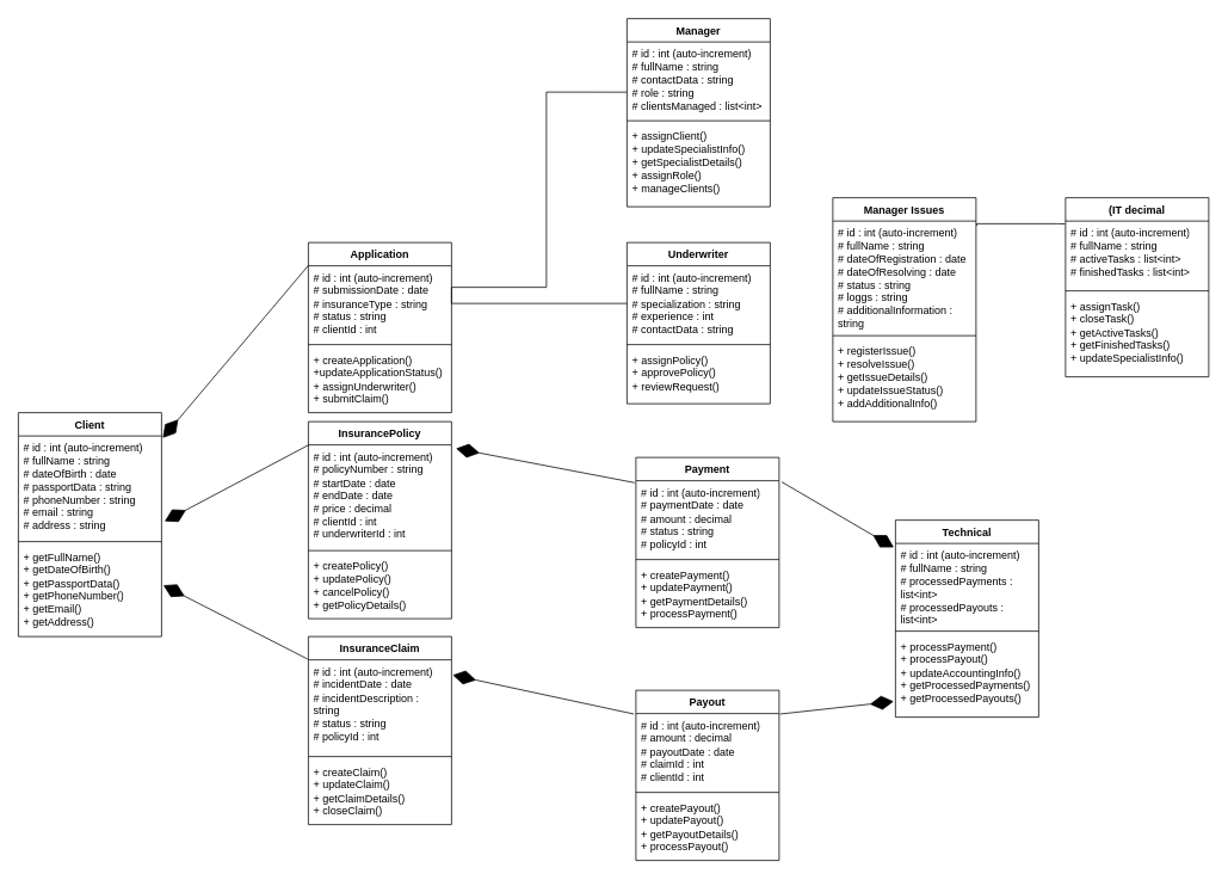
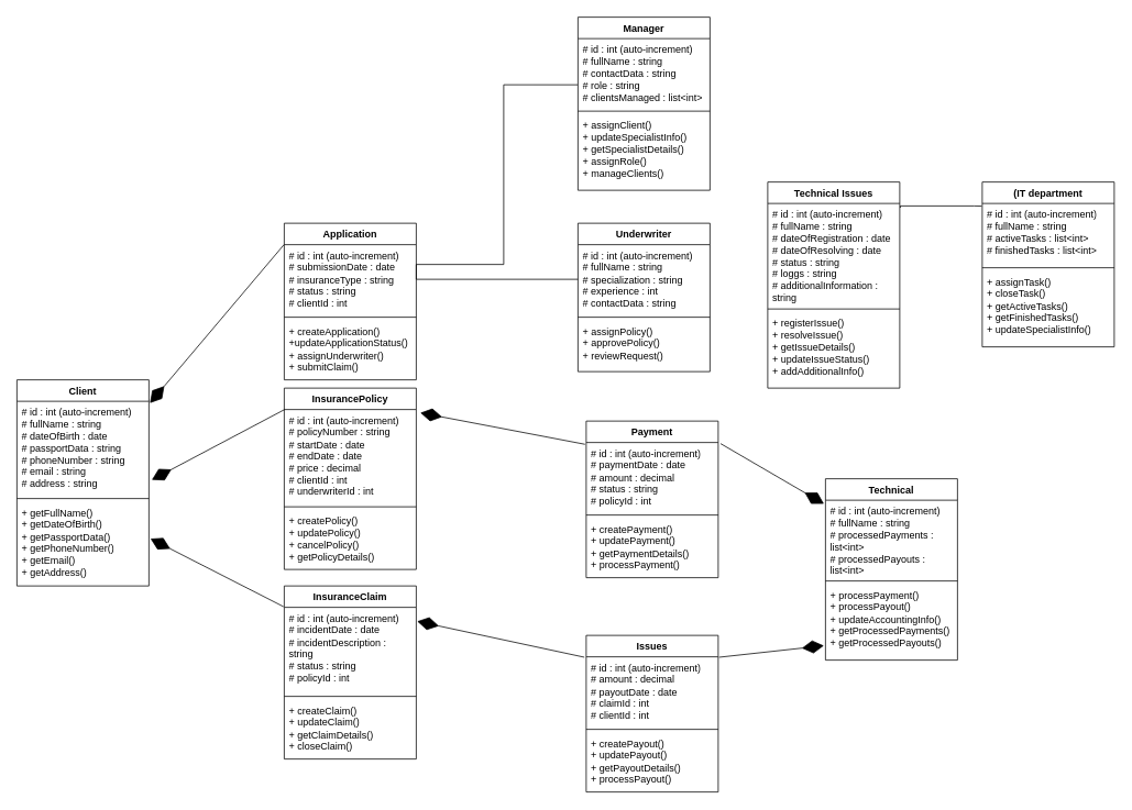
- <mxCell id="42" value="Manager Issues" style="swimlane;fontStyle=1;align=center;verticalAlign=top;childLayout=stackLayout;horizontal=1;startSize=26;horizontalStack=0;resizeParent=1;resizeParentMax=0;resizeLast=0;collapsible=1;marginBottom=0;whiteSpace=wrap;html=1;" vertex="1" parent="1"><mxGeometry x="930" y="220" width="160" height="250" as="geometry" /></mxCell>
+ <mxCell id="42" value="Technical Issues" style="swimlane;fontStyle=1;align=center;verticalAlign=top;childLayout=stackLayout;horizontal=1;startSize=26;horizontalStack=0;resizeParent=1;resizeParentMax=0;resizeLast=0;collapsible=1;marginBottom=0;whiteSpace=wrap;html=1;" vertex="1" parent="1"><mxGeometry x="930" y="220" width="160" height="250" as="geometry" /></mxCell>
- <mxCell id="38" value="(IT decimal" style="swimlane;fontStyle=1;align=center;verticalAlign=top;childLayout=stackLayout;horizontal=1;startSize=26;horizontalStack=0;resizeParent=1;resizeParentMax=0;resizeLast=0;collapsible=1;marginBottom=0;whiteSpace=wrap;html=1;" vertex="1" parent="1"><mxGeometry x="1190" y="220" width="160" height="200" as="geometry" /></mxCell>
+ <mxCell id="38" value="(IT department" style="swimlane;fontStyle=1;align=center;verticalAlign=top;childLayout=stackLayout;horizontal=1;startSize=26;horizontalStack=0;resizeParent=1;resizeParentMax=0;resizeLast=0;collapsible=1;marginBottom=0;whiteSpace=wrap;html=1;" vertex="1" parent="1"><mxGeometry x="1190" y="220" width="160" height="200" as="geometry" /></mxCell>
- <mxCell id="22" value="Payout" style="swimlane;fontStyle=1;align=center;verticalAlign=top;childLayout=stackLayout;horizontal=1;startSize=26;horizontalStack=0;resizeParent=1;resizeParentMax=0;resizeLast=0;collapsible=1;marginBottom=0;whiteSpace=wrap;html=1;" vertex="1" parent="1"><mxGeometry x="710" y="770" width="160" height="190" as="geometry" /></mxCell>
+ <mxCell id="22" value="Issues" style="swimlane;fontStyle=1;align=center;verticalAlign=top;childLayout=stackLayout;horizontal=1;startSize=26;horizontalStack=0;resizeParent=1;resizeParentMax=0;resizeLast=0;collapsible=1;marginBottom=0;whiteSpace=wrap;html=1;" vertex="1" parent="1"><mxGeometry x="710" y="770" width="160" height="190" as="geometry" /></mxCell>
